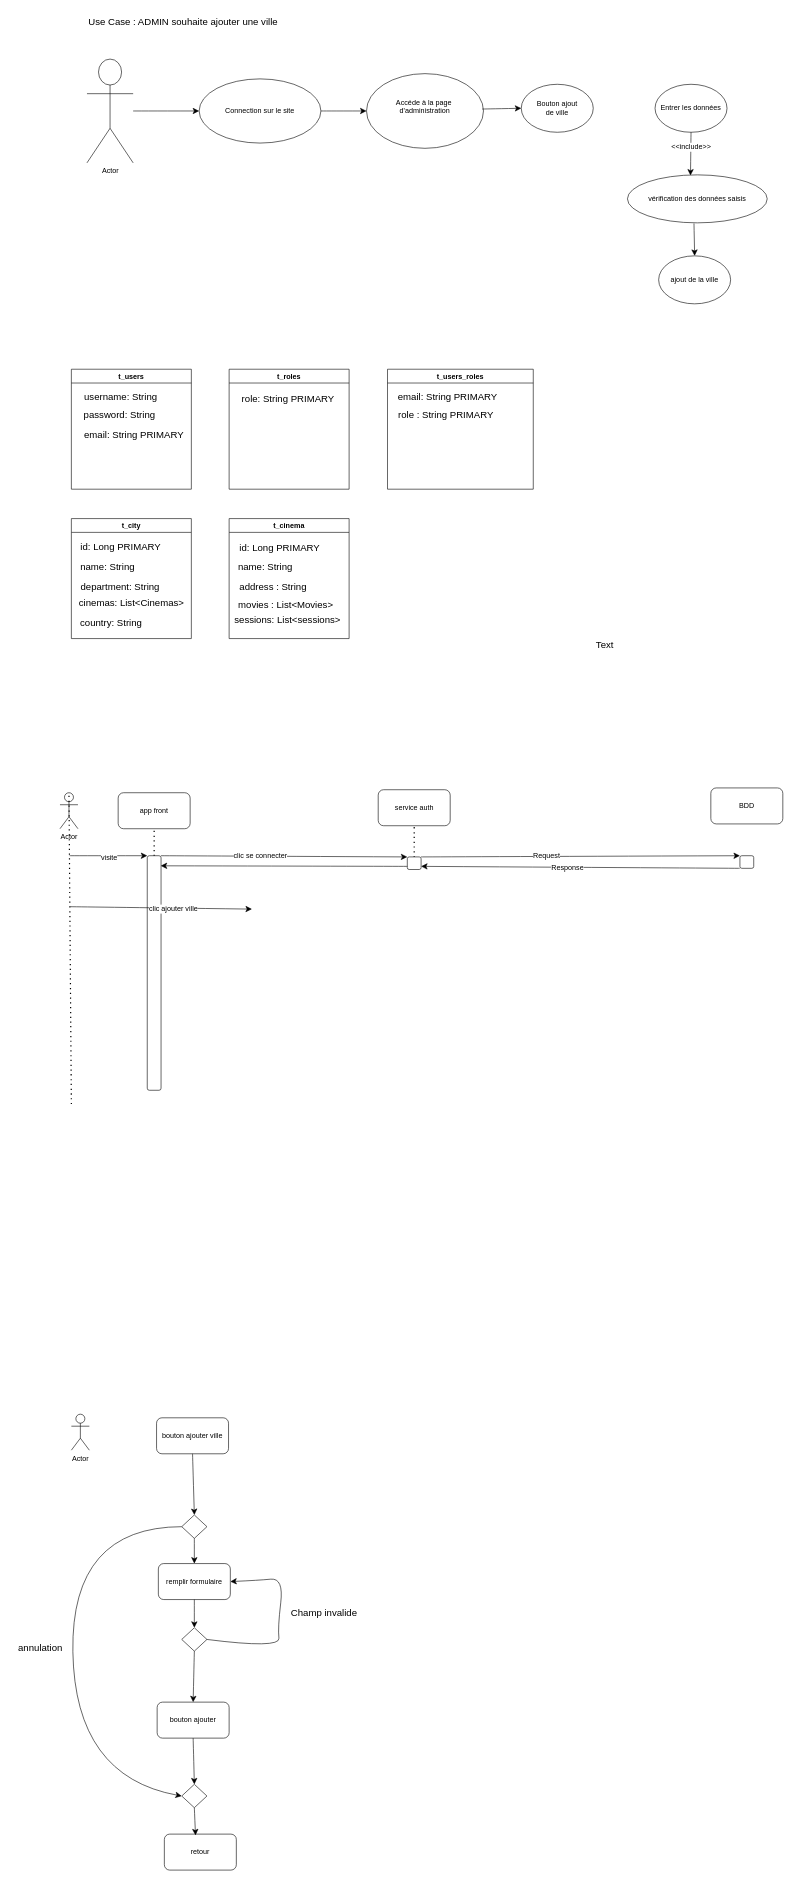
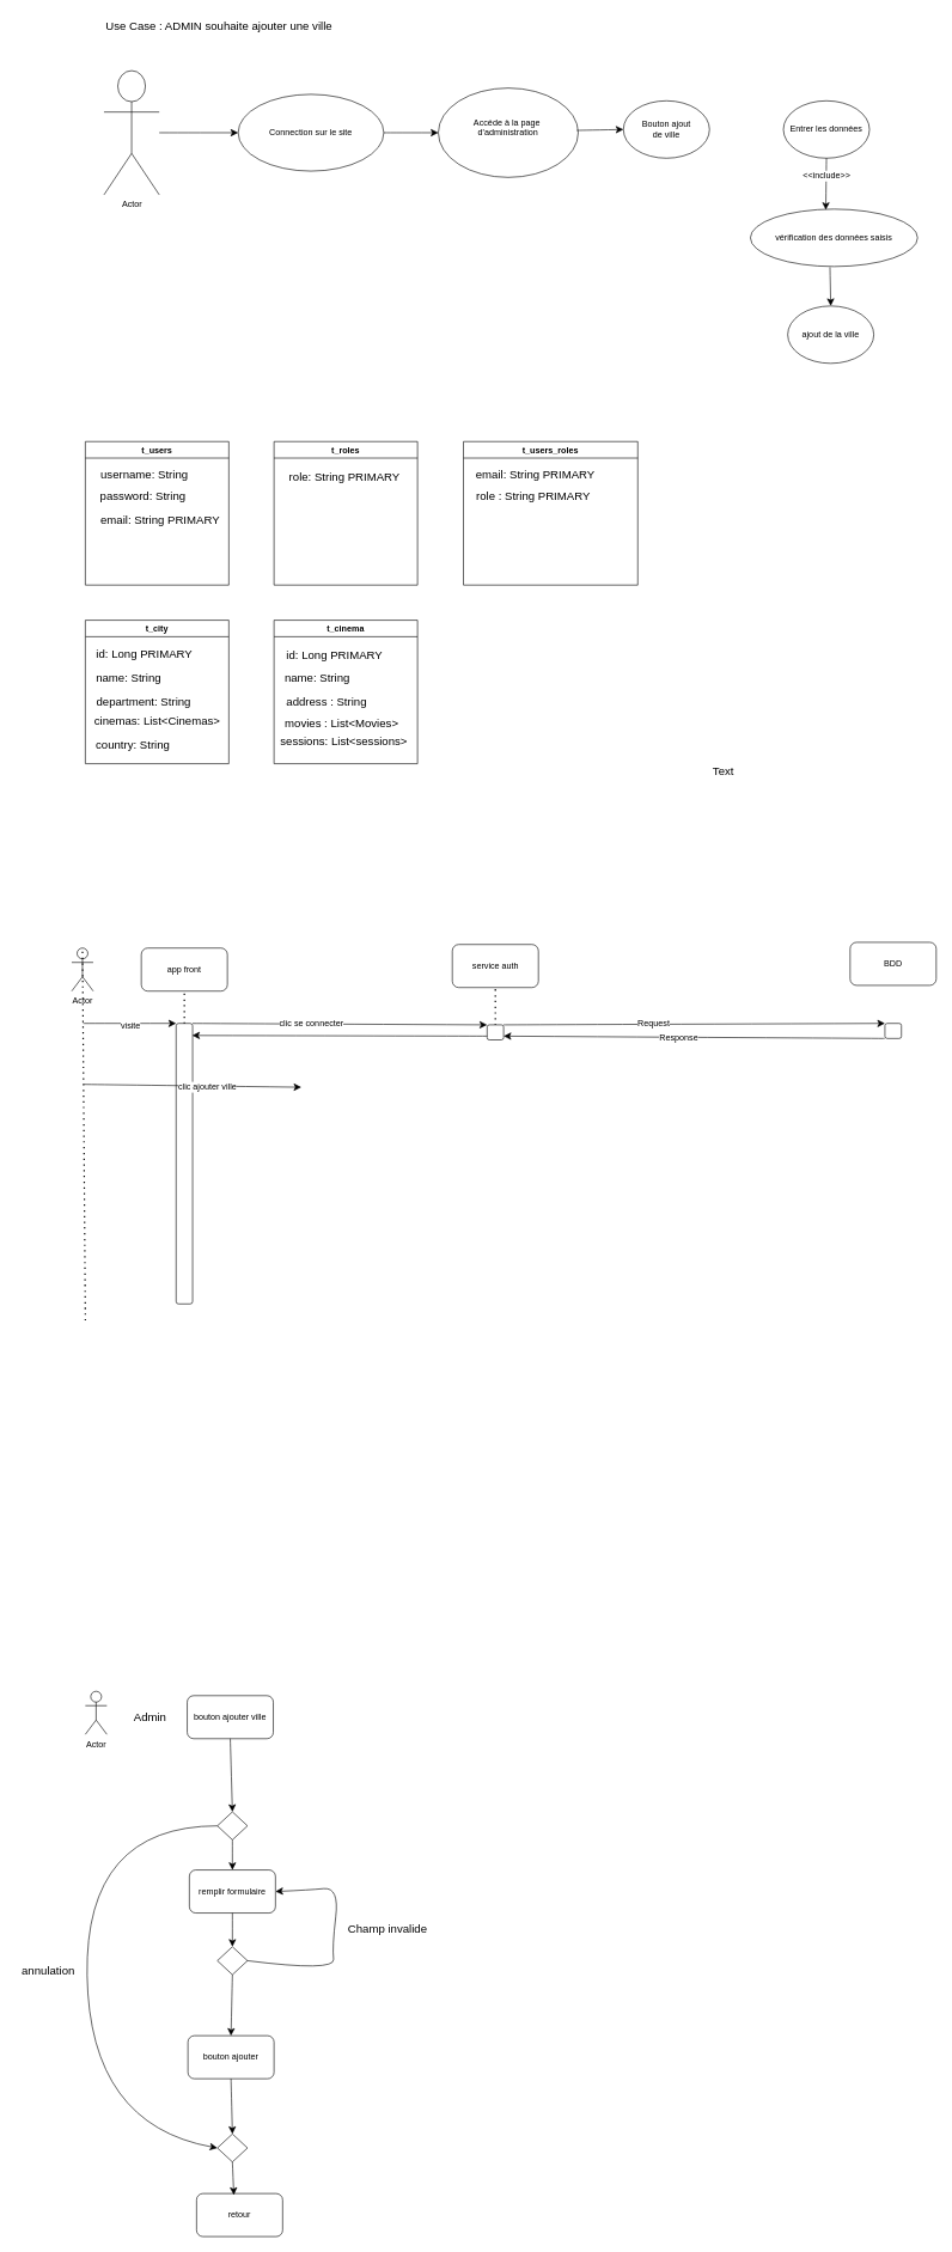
+ <mxCell id="65" value="Admin" style="text;html=1;align=center;verticalAlign=middle;resizable=0;points=[];autosize=1;strokeColor=none;fillColor=none;fontSize=16;" vertex="1" parent="1"><mxGeometry x="176" y="2377.5" width="63" height="31" as="geometry" /></mxCell>
